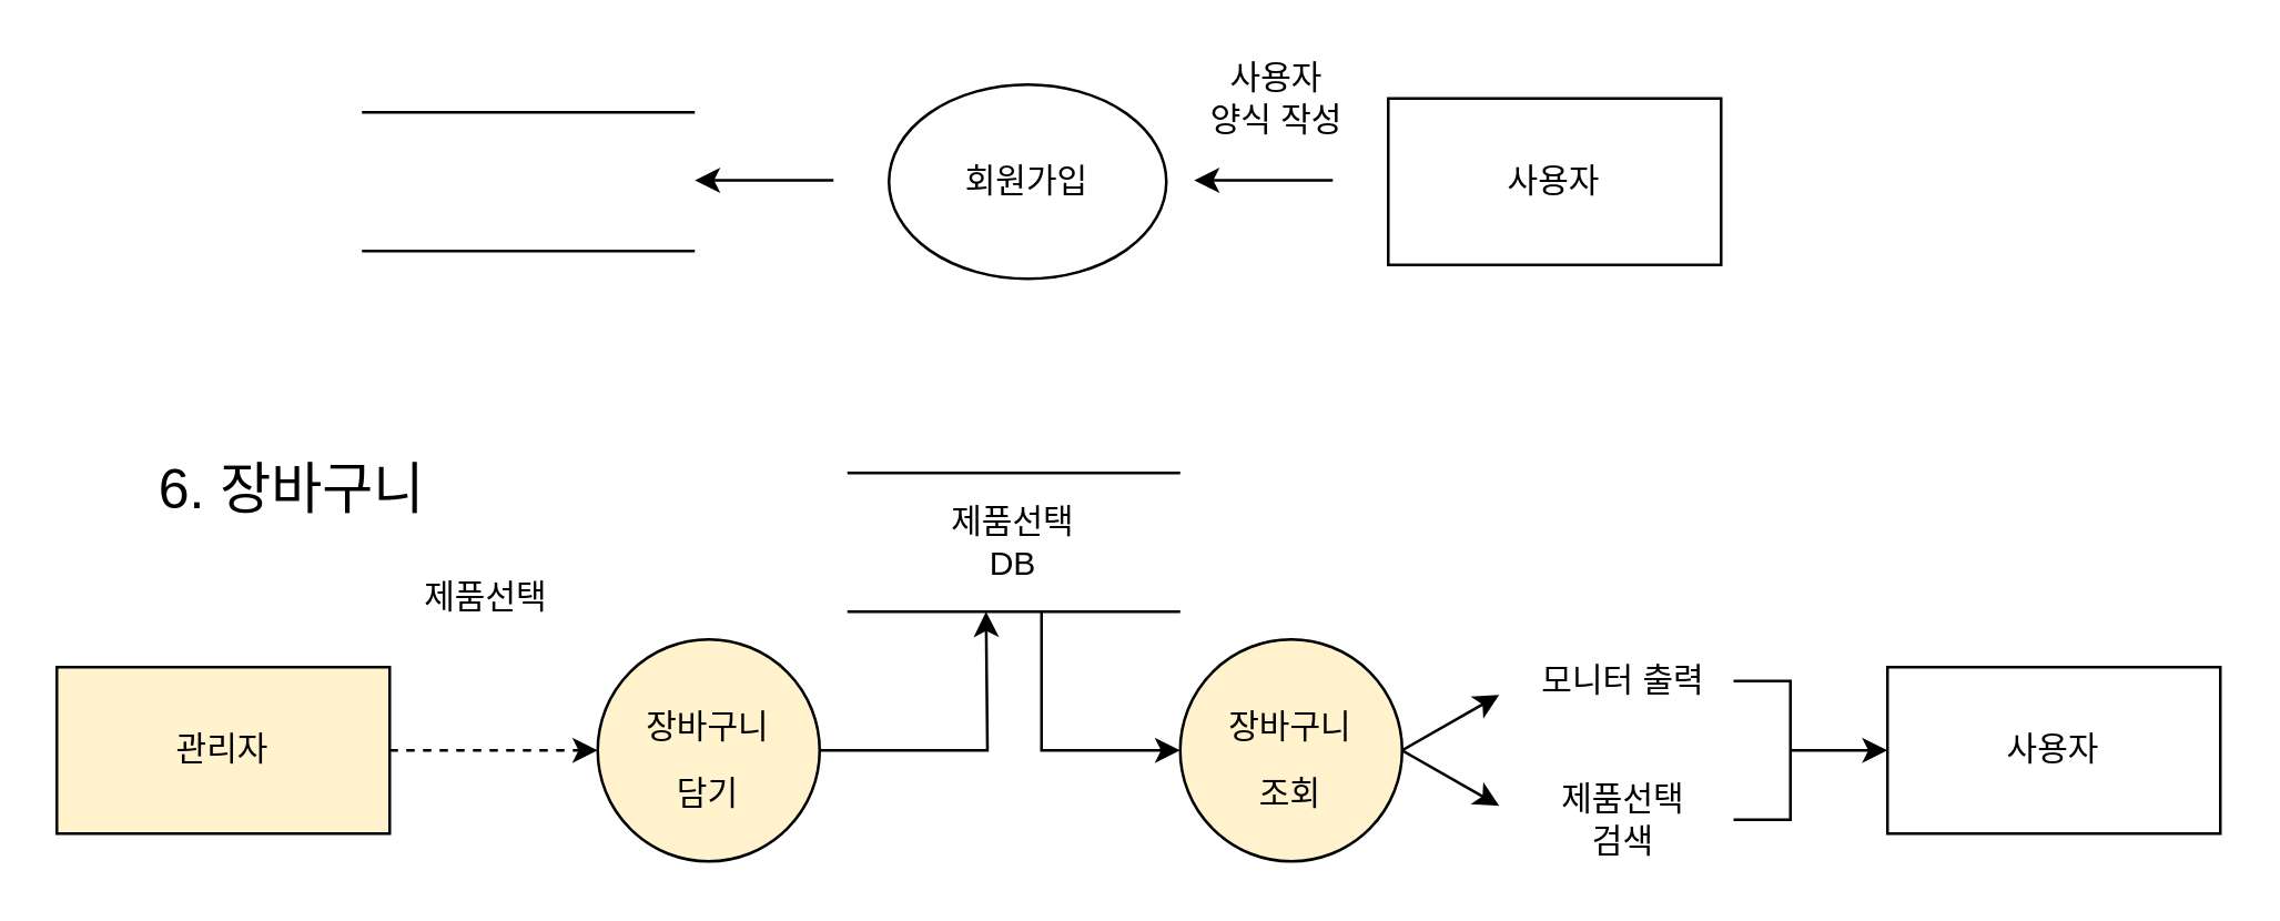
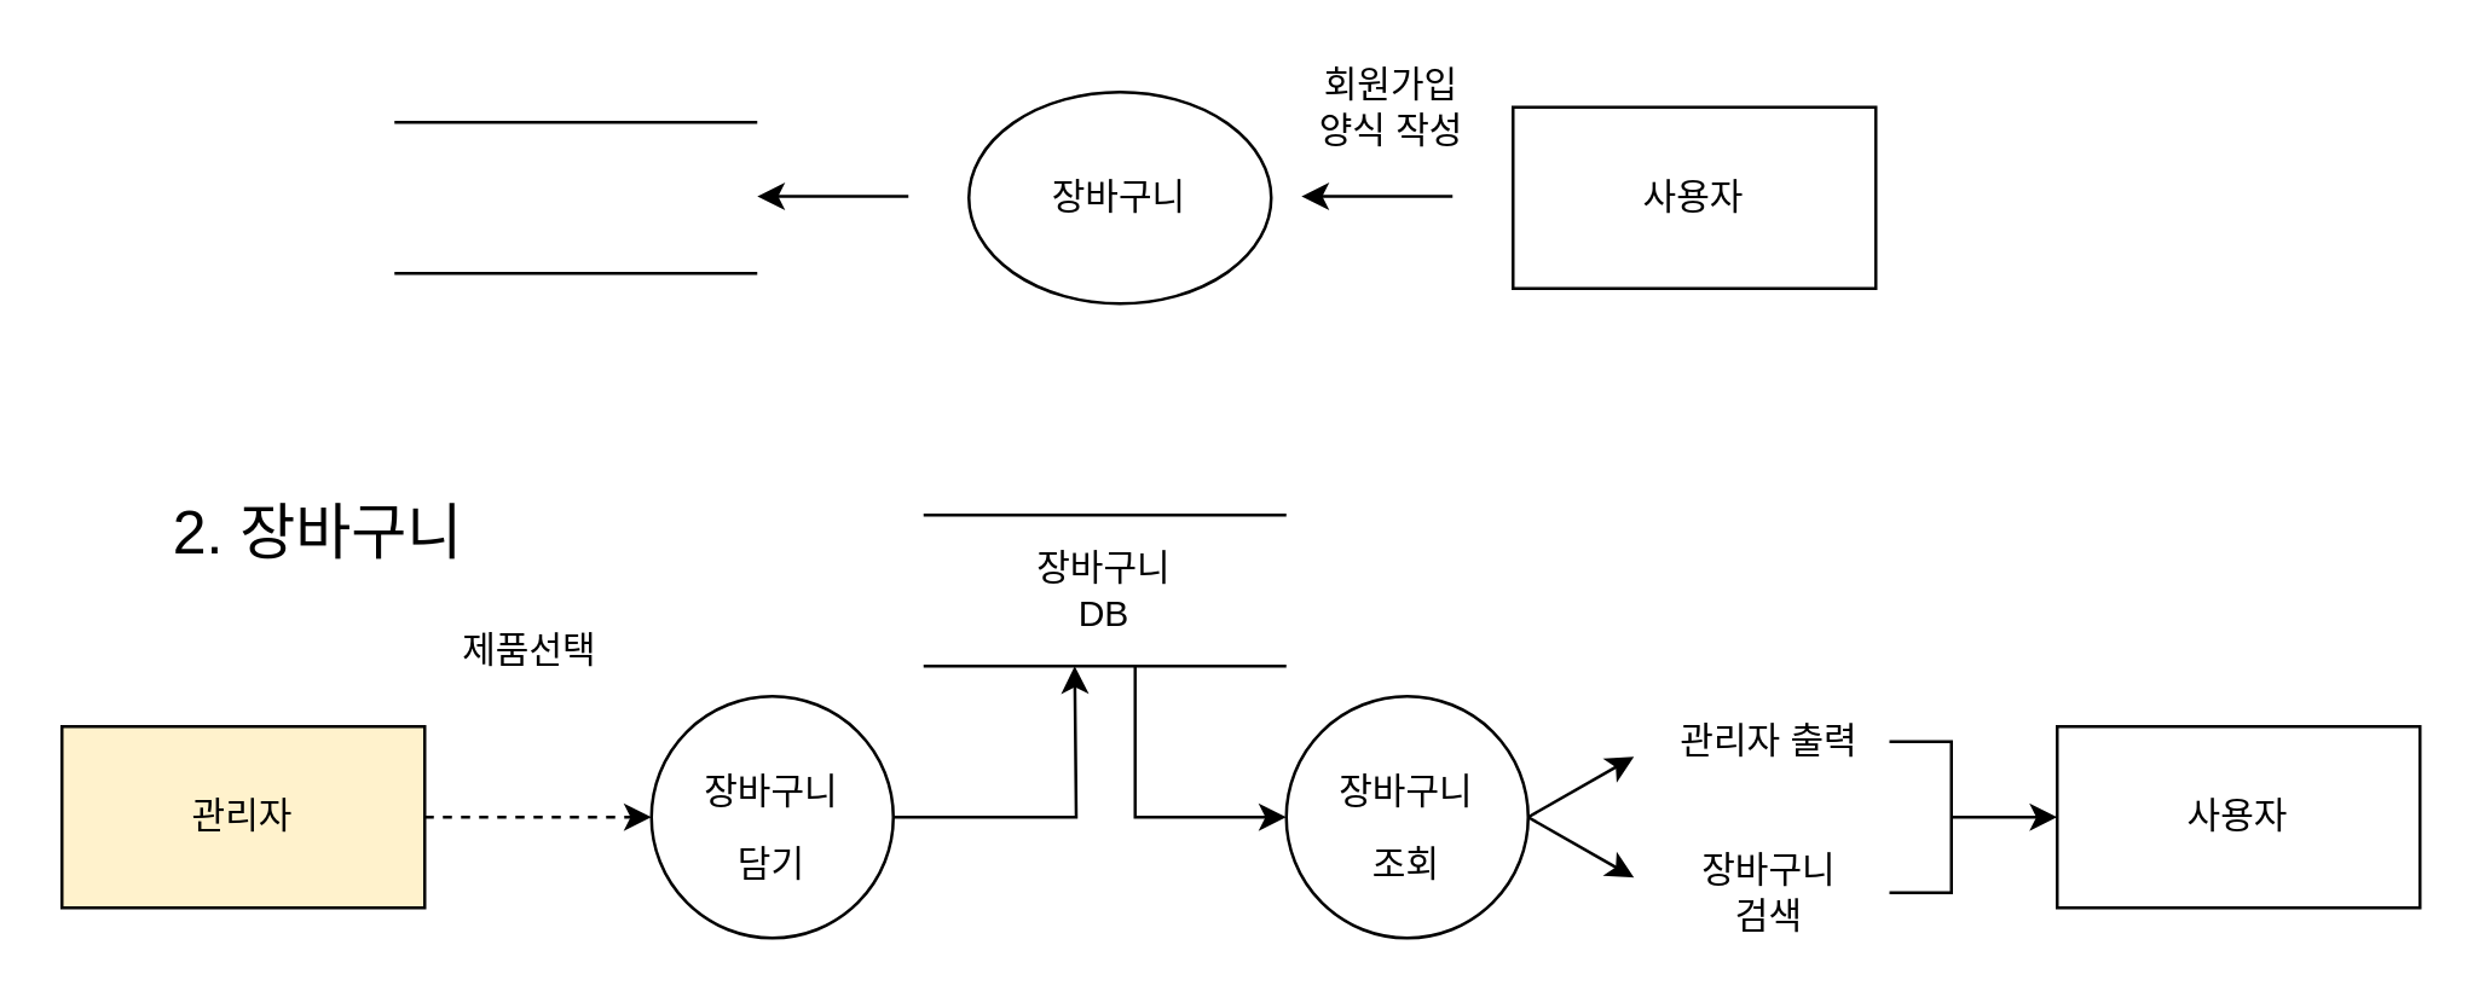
- <mxCell id="10" value="사용자&lt;br&gt;양식 작성" style="text;html=1;strokeColor=none;fillColor=none;align=center;verticalAlign=middle;whiteSpace=wrap;rounded=0;" vertex="1" parent="1"><mxGeometry x="430" y="20" width="60" height="30" as="geometry" /></mxCell>
+ <mxCell id="10" value="회원가입&lt;br&gt;양식 작성" style="text;html=1;strokeColor=none;fillColor=none;align=center;verticalAlign=middle;whiteSpace=wrap;rounded=0;" vertex="1" parent="1"><mxGeometry x="430" y="20" width="60" height="30" as="geometry" /></mxCell>
- <mxCell id="6" value="회원가입" style="ellipse;whiteSpace=wrap;html=1;" vertex="1" parent="1"><mxGeometry x="320" y="30" width="100" height="70" as="geometry" /></mxCell>
+ <mxCell id="6" value="장바구니" style="ellipse;whiteSpace=wrap;html=1;" vertex="1" parent="1"><mxGeometry x="320" y="30" width="100" height="70" as="geometry" /></mxCell>
- <mxCell id="20" value="&lt;font style=&quot;font-size: 20px;&quot;&gt;6. 장바구니&lt;/font&gt;" style="text;html=1;strokeColor=none;fillColor=none;align=center;verticalAlign=middle;whiteSpace=wrap;rounded=0;" vertex="1" parent="1"><mxGeometry x="50" y="160" width="110" height="30" as="geometry" /></mxCell>
+ <mxCell id="20" value="&lt;font style=&quot;font-size: 20px;&quot;&gt;2. 장바구니&lt;/font&gt;" style="text;html=1;strokeColor=none;fillColor=none;align=center;verticalAlign=middle;whiteSpace=wrap;rounded=0;" vertex="1" parent="1"><mxGeometry x="50" y="160" width="110" height="30" as="geometry" /></mxCell>
- <mxCell id="13" value="제품선택 DB" style="text;html=1;strokeColor=none;fillColor=none;align=center;verticalAlign=middle;whiteSpace=wrap;rounded=0;" vertex="1" parent="1"><mxGeometry x="335" y="180" width="60" height="30" as="geometry" /></mxCell>
+ <mxCell id="13" value="장바구니 DB" style="text;html=1;strokeColor=none;fillColor=none;align=center;verticalAlign=middle;whiteSpace=wrap;rounded=0;" vertex="1" parent="1"><mxGeometry x="335" y="180" width="60" height="30" as="geometry" /></mxCell>
- <mxCell id="22" value="모니터 출력" style="text;html=1;strokeColor=none;fillColor=none;align=center;verticalAlign=middle;whiteSpace=wrap;rounded=0;fontSize=12;" vertex="1" parent="1"><mxGeometry x="550" y="230" width="70" height="30" as="geometry" /></mxCell>
+ <mxCell id="22" value="관리자 출력" style="text;html=1;strokeColor=none;fillColor=none;align=center;verticalAlign=middle;whiteSpace=wrap;rounded=0;fontSize=12;" vertex="1" parent="1"><mxGeometry x="550" y="230" width="70" height="30" as="geometry" /></mxCell>
- <mxCell id="15" value="&lt;font style=&quot;font-size: 12px;&quot;&gt;장바구니&lt;br&gt;담기&lt;/font&gt;" style="ellipse;whiteSpace=wrap;html=1;aspect=fixed;fontSize=20;fillColor=#fff2cc;" vertex="1" parent="1"><mxGeometry x="215" y="230" width="80" height="80" as="geometry" /></mxCell>
+ <mxCell id="15" value="&lt;font style=&quot;font-size: 12px;&quot;&gt;장바구니&lt;br&gt;담기&lt;/font&gt;" style="ellipse;whiteSpace=wrap;html=1;aspect=fixed;fontSize=20;" vertex="1" parent="1"><mxGeometry x="215" y="230" width="80" height="80" as="geometry" /></mxCell>
- <mxCell id="16" value="&lt;font style=&quot;font-size: 12px;&quot;&gt;장바구니&lt;br&gt;조회&lt;br&gt;&lt;/font&gt;" style="ellipse;whiteSpace=wrap;html=1;aspect=fixed;fontSize=20;fillColor=#fff2cc;" vertex="1" parent="1"><mxGeometry x="425" y="230" width="80" height="80" as="geometry" /></mxCell>
+ <mxCell id="16" value="&lt;font style=&quot;font-size: 12px;&quot;&gt;장바구니&lt;br&gt;조회&lt;br&gt;&lt;/font&gt;" style="ellipse;whiteSpace=wrap;html=1;aspect=fixed;fontSize=20;" vertex="1" parent="1"><mxGeometry x="425" y="230" width="80" height="80" as="geometry" /></mxCell>
- <mxCell id="23" value="제품선택&lt;br&gt;검색" style="text;html=1;strokeColor=none;fillColor=none;align=center;verticalAlign=middle;whiteSpace=wrap;rounded=0;fontSize=12;" vertex="1" parent="1"><mxGeometry x="550" y="280" width="70" height="30" as="geometry" /></mxCell>
+ <mxCell id="23" value="장바구니&lt;br&gt;검색" style="text;html=1;strokeColor=none;fillColor=none;align=center;verticalAlign=middle;whiteSpace=wrap;rounded=0;fontSize=12;" vertex="1" parent="1"><mxGeometry x="550" y="280" width="70" height="30" as="geometry" /></mxCell>
